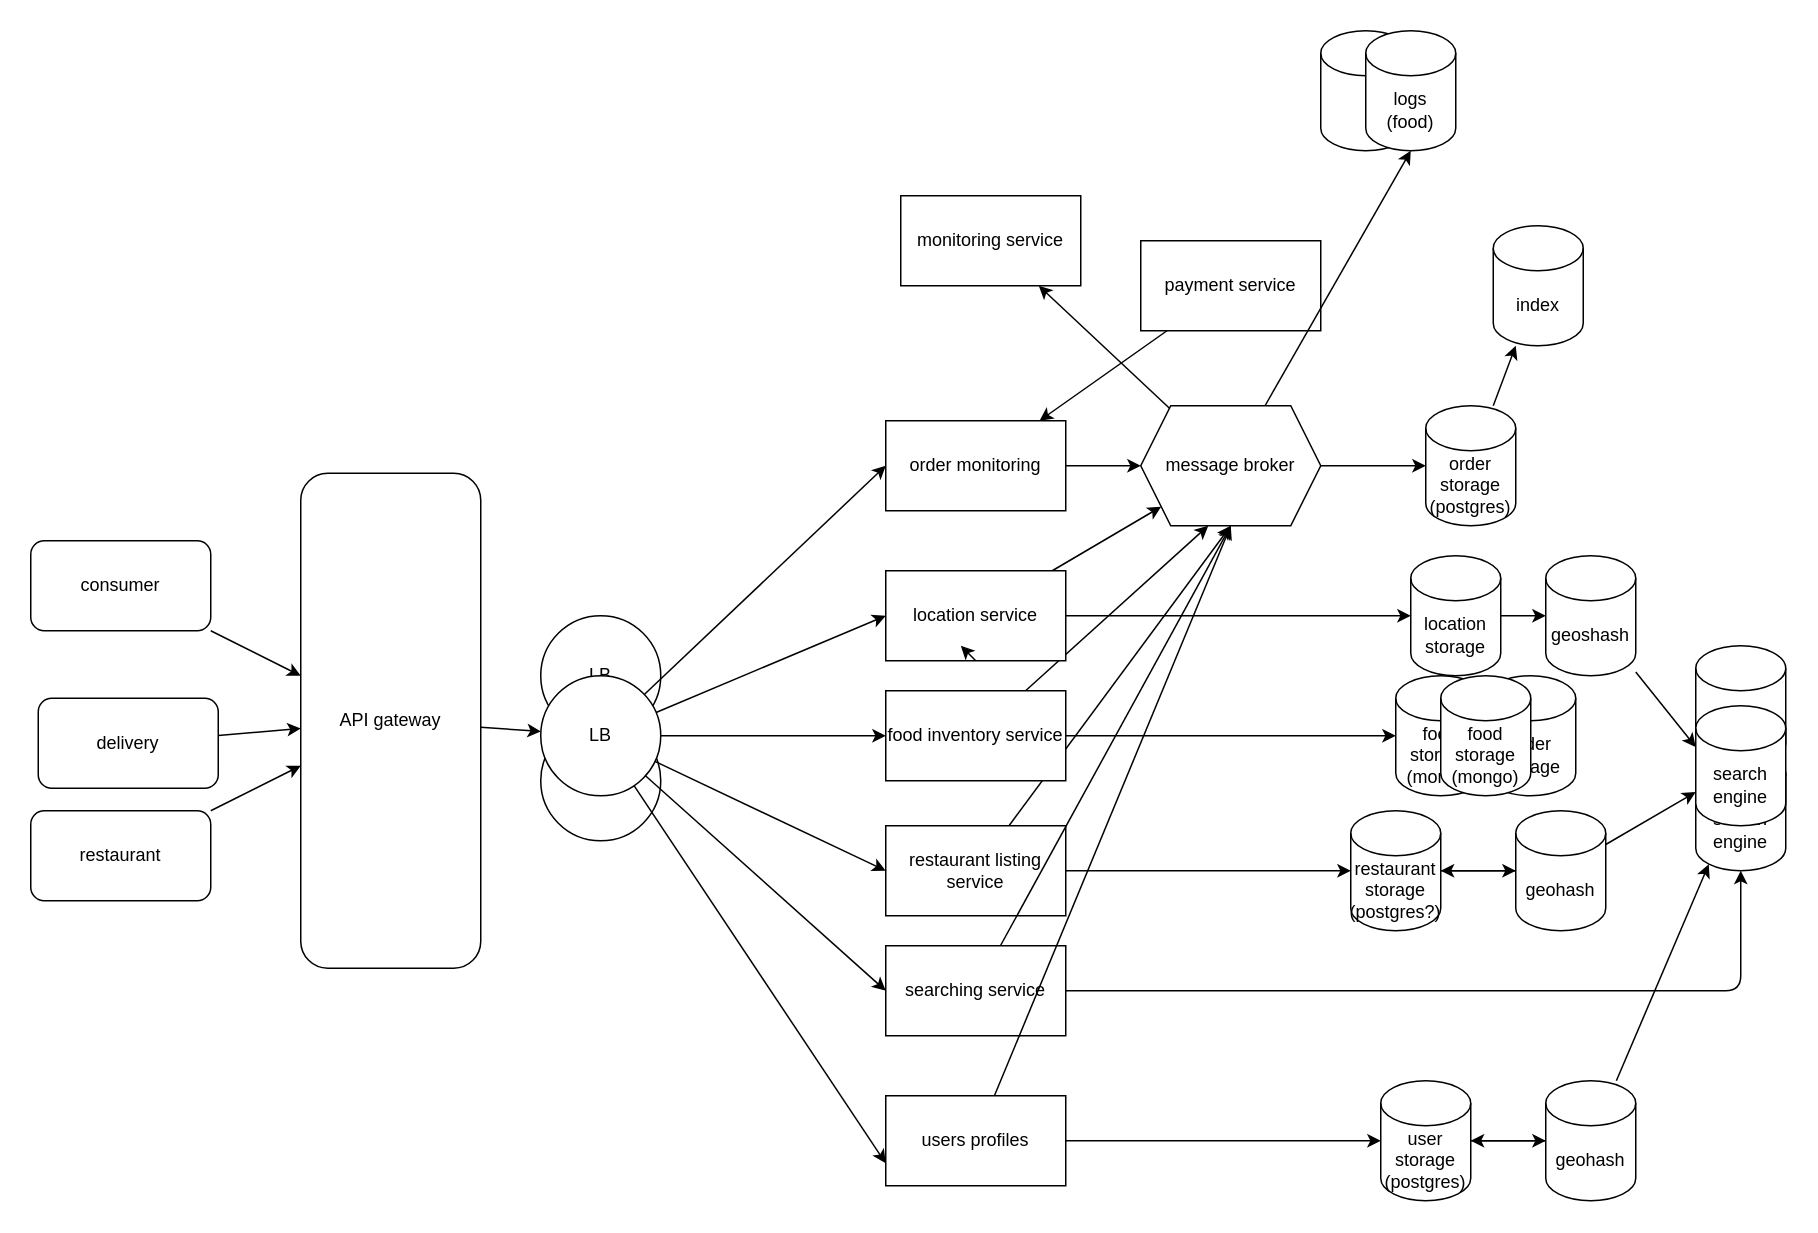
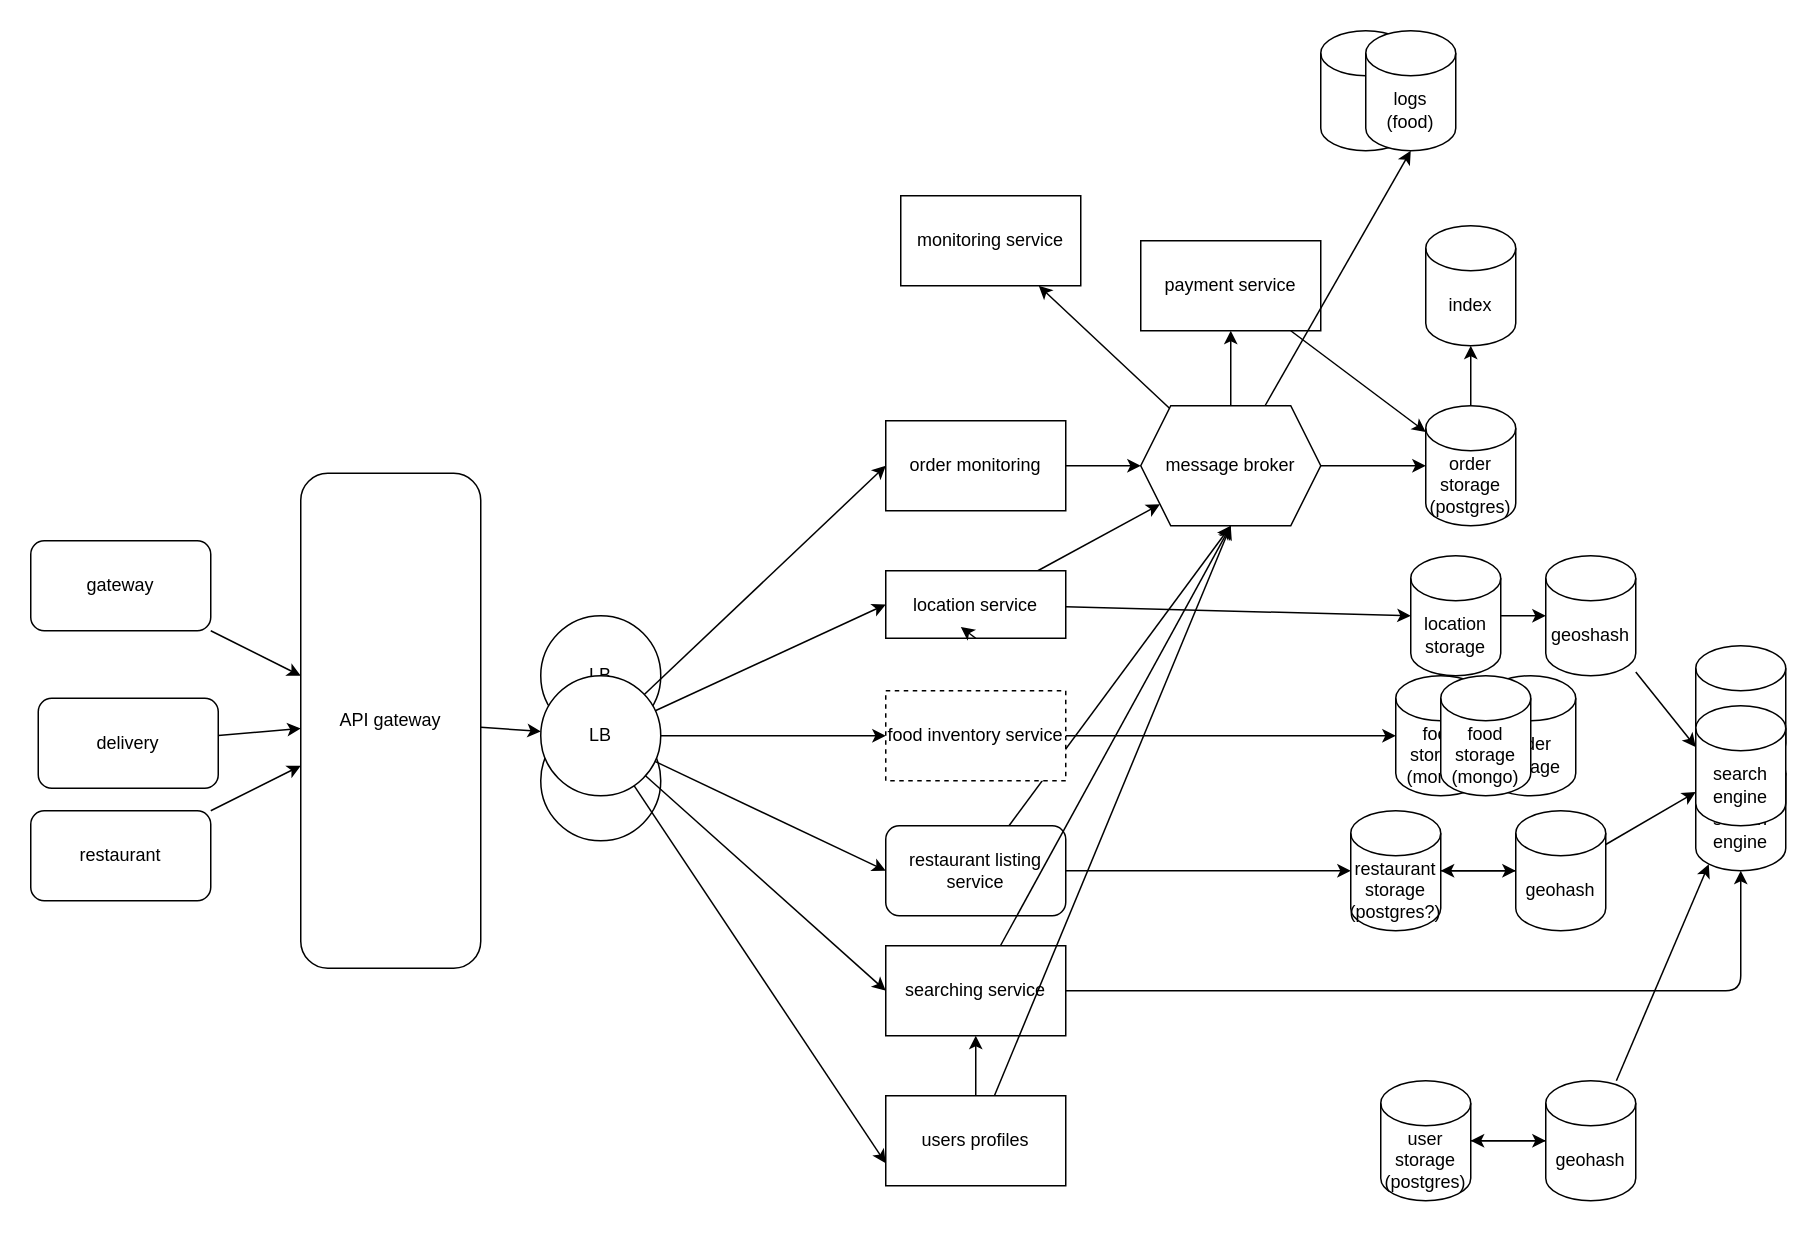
- <mxCell id="55" value="index" style="shape=cylinder3;whiteSpace=wrap;html=1;boundedLbl=1;backgroundOutline=1;size=15;" vertex="1" parent="1"><mxGeometry x="995" y="150" width="60" height="80" as="geometry" /></mxCell>
+ <mxCell id="55" value="index" style="shape=cylinder3;whiteSpace=wrap;html=1;boundedLbl=1;backgroundOutline=1;size=15;" vertex="1" parent="1"><mxGeometry x="950" y="150" width="60" height="80" as="geometry" /></mxCell>
- <mxCell id="39" style="edgeStyle=none;html=1;" edge="1" parent="1" source="40" target="38"><mxGeometry relative="1" as="geometry" /></mxCell>
+ <mxCell id="39" style="edgeStyle=none;html=1;" edge="1" parent="1" source="40" target="42"><mxGeometry relative="1" as="geometry" /></mxCell>
+ <mxCell id="50" value="" style="edgeStyle=none;html=1;" edge="1" parent="1" source="54" target="40"><mxGeometry relative="1" as="geometry" /></mxCell>
- <mxCell id="14" value="consumer" style="rounded=1;whiteSpace=wrap;html=1;" vertex="1" parent="1"><mxGeometry x="20" y="360" width="120" height="60" as="geometry" /></mxCell>
+ <mxCell id="14" value="gateway" style="rounded=1;whiteSpace=wrap;html=1;" vertex="1" parent="1"><mxGeometry x="20" y="360" width="120" height="60" as="geometry" /></mxCell>
- <mxCell id="25" style="edgeStyle=none;html=1;entryX=0.375;entryY=1;entryDx=0;entryDy=0;" edge="1" parent="1" source="26" target="54"><mxGeometry relative="1" as="geometry" /></mxCell>
- <mxCell id="30" value="location service" style="rounded=0;whiteSpace=wrap;html=1;" vertex="1" parent="1"><mxGeometry x="590" y="380" width="120" height="60" as="geometry" /></mxCell>
+ <mxCell id="30" value="location service" style="rounded=0;whiteSpace=wrap;html=1;" vertex="1" parent="1"><mxGeometry x="590" y="380" width="120" height="45" as="geometry" /></mxCell>
- <mxCell id="26" value="food inventory service" style="rounded=0;whiteSpace=wrap;html=1;" vertex="1" parent="1"><mxGeometry x="590" y="460" width="120" height="60" as="geometry" /></mxCell>
+ <mxCell id="26" value="food inventory service" style="rounded=0;whiteSpace=wrap;html=1;dashed=1;" vertex="1" parent="1"><mxGeometry x="590" y="460" width="120" height="60" as="geometry" /></mxCell>
- <mxCell id="23" value="restaurant listing service" style="rounded=0;whiteSpace=wrap;html=1;" vertex="1" parent="1"><mxGeometry x="590" y="550" width="120" height="60" as="geometry" /></mxCell>
+ <mxCell id="23" value="restaurant listing service" style="whiteSpace=wrap;html=1;rounded=1;" vertex="1" parent="1"><mxGeometry x="590" y="550" width="120" height="60" as="geometry" /></mxCell>
- <mxCell id="58" style="edgeStyle=none;html=1;" edge="1" parent="1" source="60" target="65"><mxGeometry relative="1" as="geometry" /></mxCell>
+ <mxCell id="58" style="edgeStyle=none;html=1;" edge="1" parent="1" source="60" target="36"><mxGeometry relative="1" as="geometry" /></mxCell>
